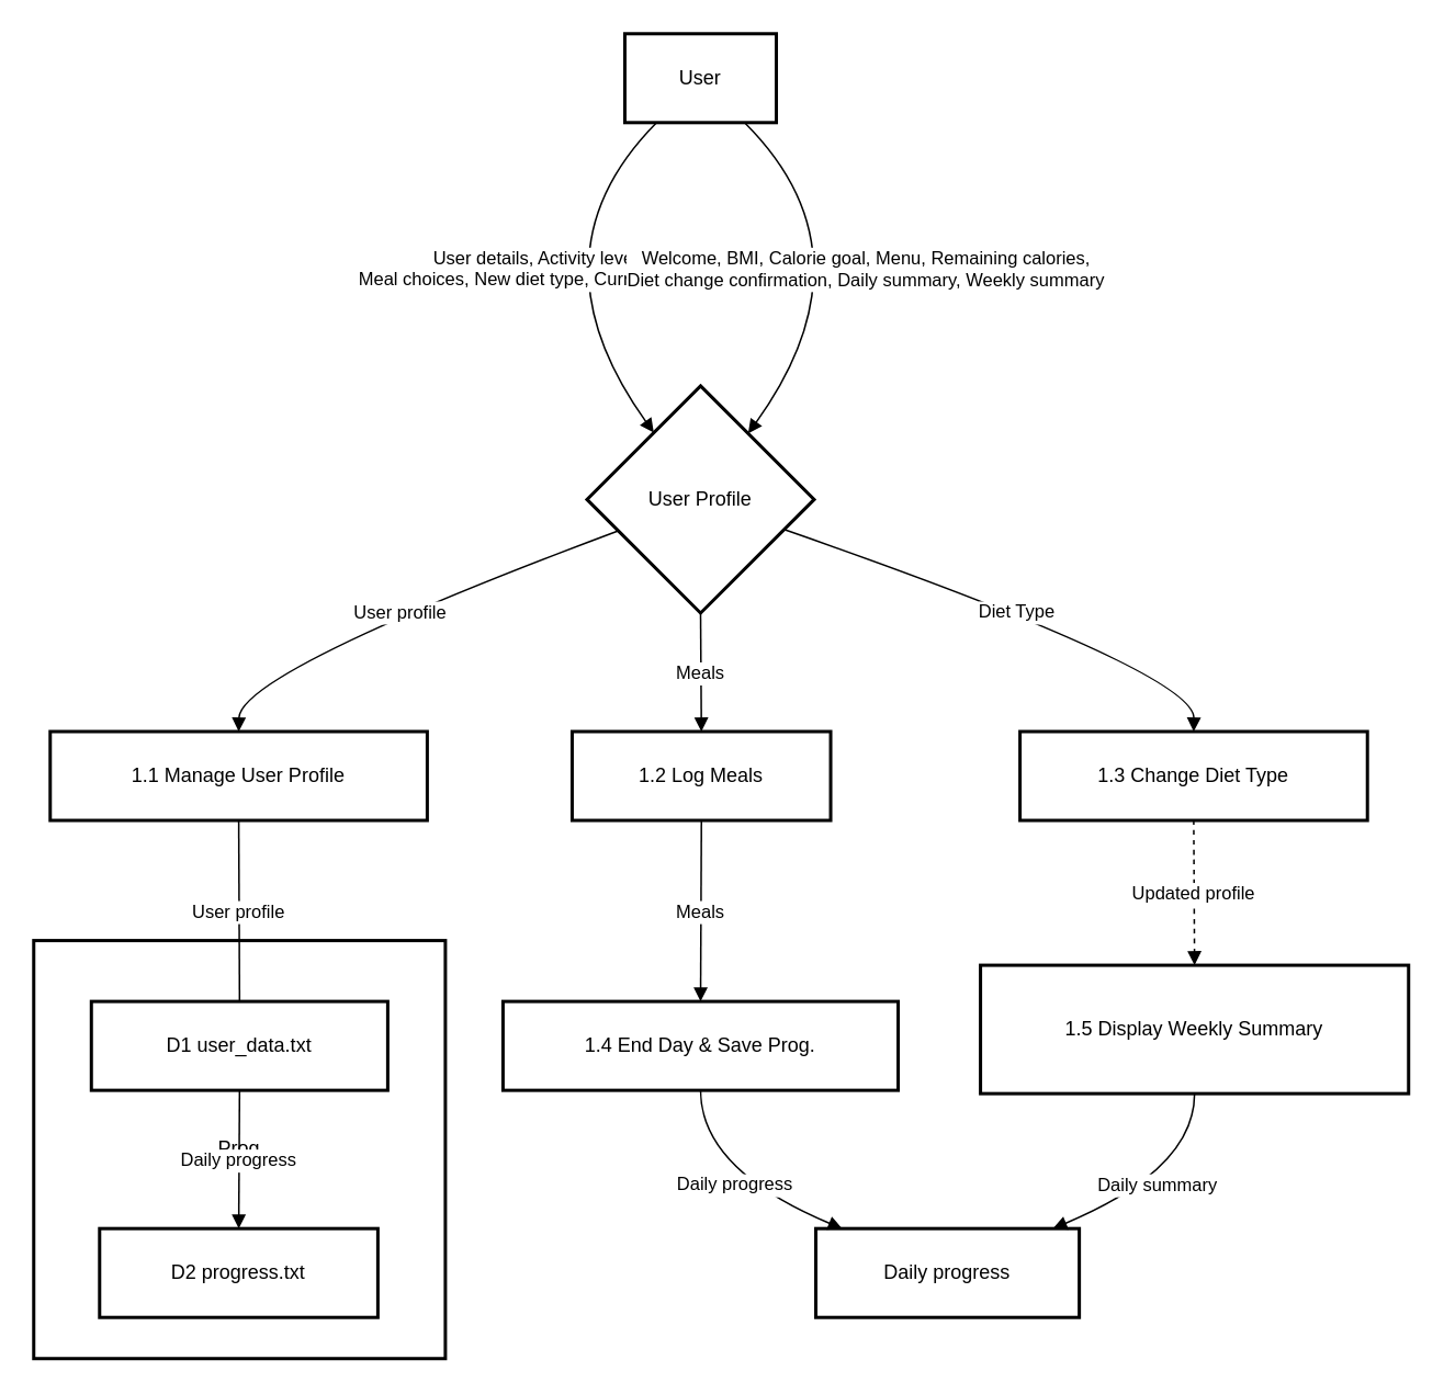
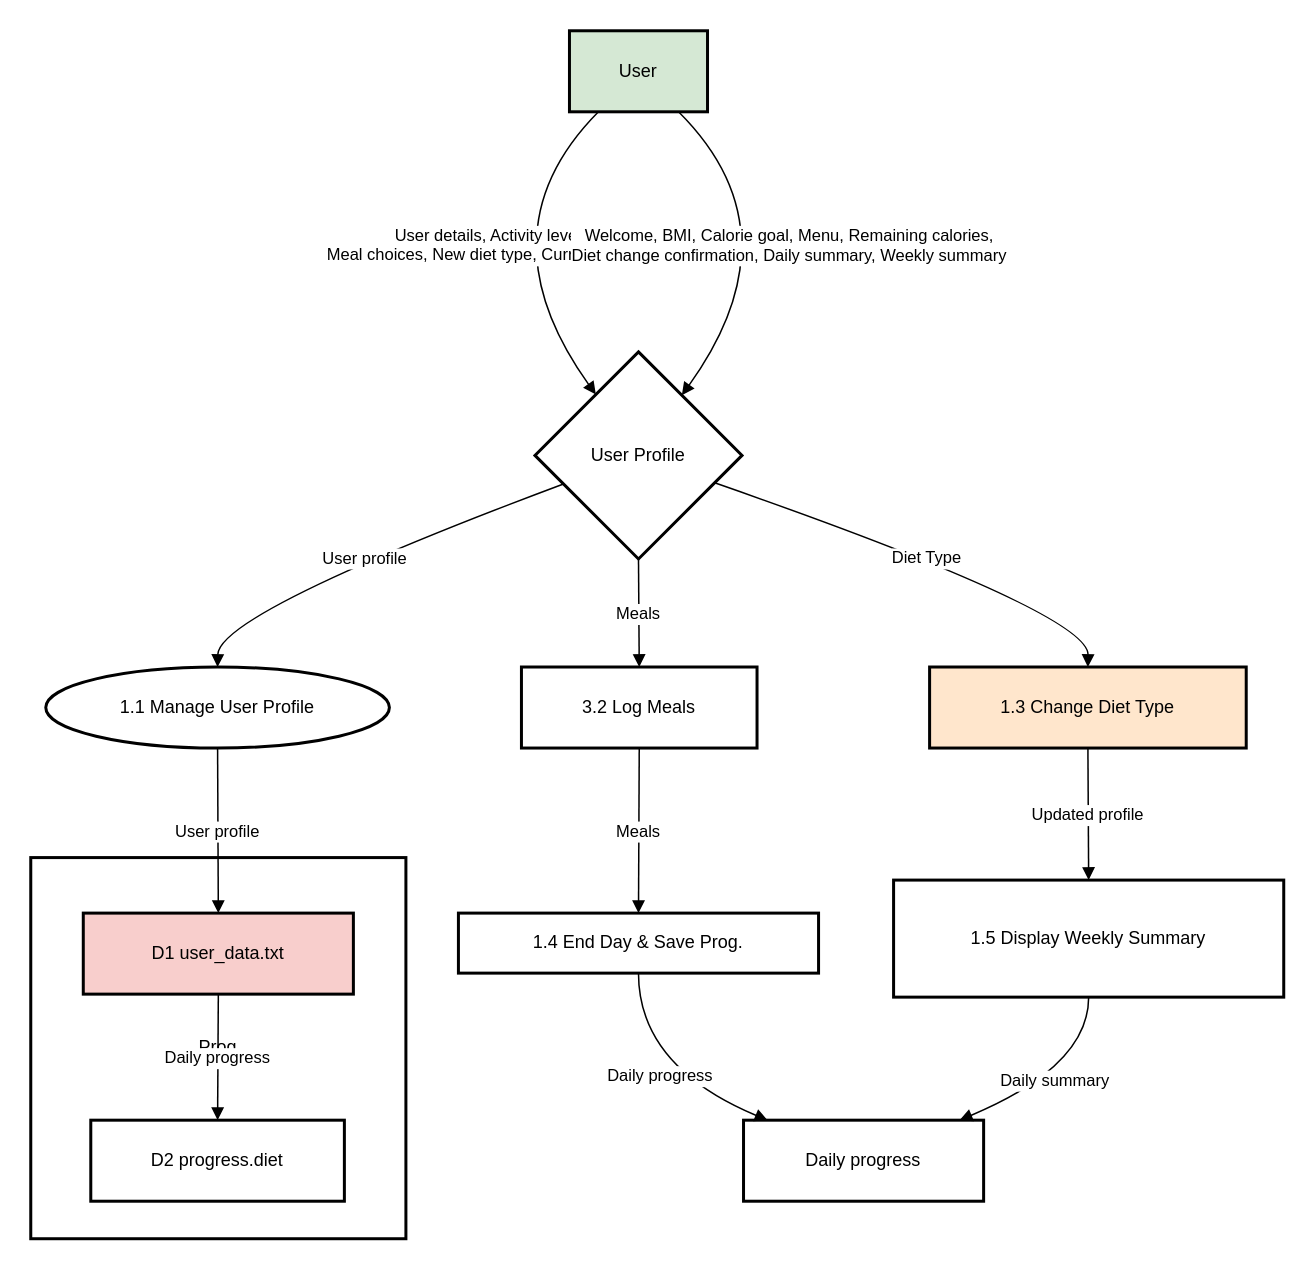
- <mxCell id="3" value="User" style="whiteSpace=wrap;strokeWidth=2;" vertex="1" parent="1"><mxGeometry x="379" y="20" width="92" height="54" as="geometry" /></mxCell>
+ <mxCell id="3" value="User" style="whiteSpace=wrap;strokeWidth=2;fillColor=#d5e8d4;" vertex="1" parent="1"><mxGeometry x="379" y="20" width="92" height="54" as="geometry" /></mxCell>
- <mxCell id="5" value="1.1 Manage User Profile" style="whiteSpace=wrap;strokeWidth=2;" vertex="1" parent="1"><mxGeometry x="30" y="444" width="229" height="54" as="geometry" /></mxCell>
+ <mxCell id="5" value="1.1 Manage User Profile" style="ellipse;whiteSpace=wrap;strokeWidth=2;" vertex="1" parent="1"><mxGeometry x="30" y="444" width="229" height="54" as="geometry" /></mxCell>
- <mxCell id="6" value="1.2 Log Meals" style="whiteSpace=wrap;strokeWidth=2;" vertex="1" parent="1"><mxGeometry x="347" y="444" width="157" height="54" as="geometry" /></mxCell>
+ <mxCell id="6" value="3.2 Log Meals" style="whiteSpace=wrap;strokeWidth=2;" vertex="1" parent="1"><mxGeometry x="347" y="444" width="157" height="54" as="geometry" /></mxCell>
- <mxCell id="7" value="1.3 Change Diet Type" style="whiteSpace=wrap;strokeWidth=2;" vertex="1" parent="1"><mxGeometry x="619" y="444" width="211" height="54" as="geometry" /></mxCell>
+ <mxCell id="7" value="1.3 Change Diet Type" style="whiteSpace=wrap;strokeWidth=2;fillColor=#ffe6cc;" vertex="1" parent="1"><mxGeometry x="619" y="444" width="211" height="54" as="geometry" /></mxCell>
- <mxCell id="19" value="Updated profile" style="curved=1;startArrow=none;endArrow=block;exitX=0.5;exitY=1.01;entryX=0.5;entryY=0;dashed=1;" edge="1" parent="1" source="7" target="10"><mxGeometry relative="1" as="geometry"><Array as="points" /></mxGeometry></mxCell>
+ <mxCell id="19" value="Updated profile" style="curved=1;startArrow=none;endArrow=block;exitX=0.5;exitY=1.01;entryX=0.5;entryY=0;" edge="1" parent="1" source="7" target="10"><mxGeometry relative="1" as="geometry"><Array as="points" /></mxGeometry></mxCell>
- <mxCell id="17" value="User profile" style="curved=1;startArrow=none;endArrow=none;exitX=0.5;exitY=1.01;entryX=0.5;entryY=-0.01;" edge="1" parent="1" source="5" target="8"><mxGeometry relative="1" as="geometry"><Array as="points" /></mxGeometry></mxCell>
+ <mxCell id="17" value="User profile" style="curved=1;startArrow=none;endArrow=block;exitX=0.5;exitY=1.01;entryX=0.5;entryY=-0.01;" edge="1" parent="1" source="5" target="8"><mxGeometry relative="1" as="geometry"><Array as="points" /></mxGeometry></mxCell>
- <mxCell id="8" value="D1 user_data.txt" style="whiteSpace=wrap;strokeWidth=2;" vertex="1" parent="1"><mxGeometry x="55" y="608" width="180" height="54" as="geometry" /></mxCell>
+ <mxCell id="8" value="D1 user_data.txt" style="whiteSpace=wrap;strokeWidth=2;fillColor=#f8cecc;" vertex="1" parent="1"><mxGeometry x="55" y="608" width="180" height="54" as="geometry" /></mxCell>
- <mxCell id="9" value="1.4 End Day &amp; Save Prog." style="whiteSpace=wrap;strokeWidth=2;" vertex="1" parent="1"><mxGeometry x="305" y="608" width="240" height="54" as="geometry" /></mxCell>
+ <mxCell id="9" value="1.4 End Day &amp; Save Prog." style="whiteSpace=wrap;strokeWidth=2;" vertex="1" parent="1"><mxGeometry x="305" y="608" width="240" height="40" as="geometry" /></mxCell>
- <mxCell id="12" value="D2 progress.txt" style="whiteSpace=wrap;strokeWidth=2;" vertex="1" parent="1"><mxGeometry x="60" y="746" width="169" height="54" as="geometry" /></mxCell>
+ <mxCell id="12" value="D2 progress.diet" style="whiteSpace=wrap;strokeWidth=2;" vertex="1" parent="1"><mxGeometry x="60" y="746" width="169" height="54" as="geometry" /></mxCell>
